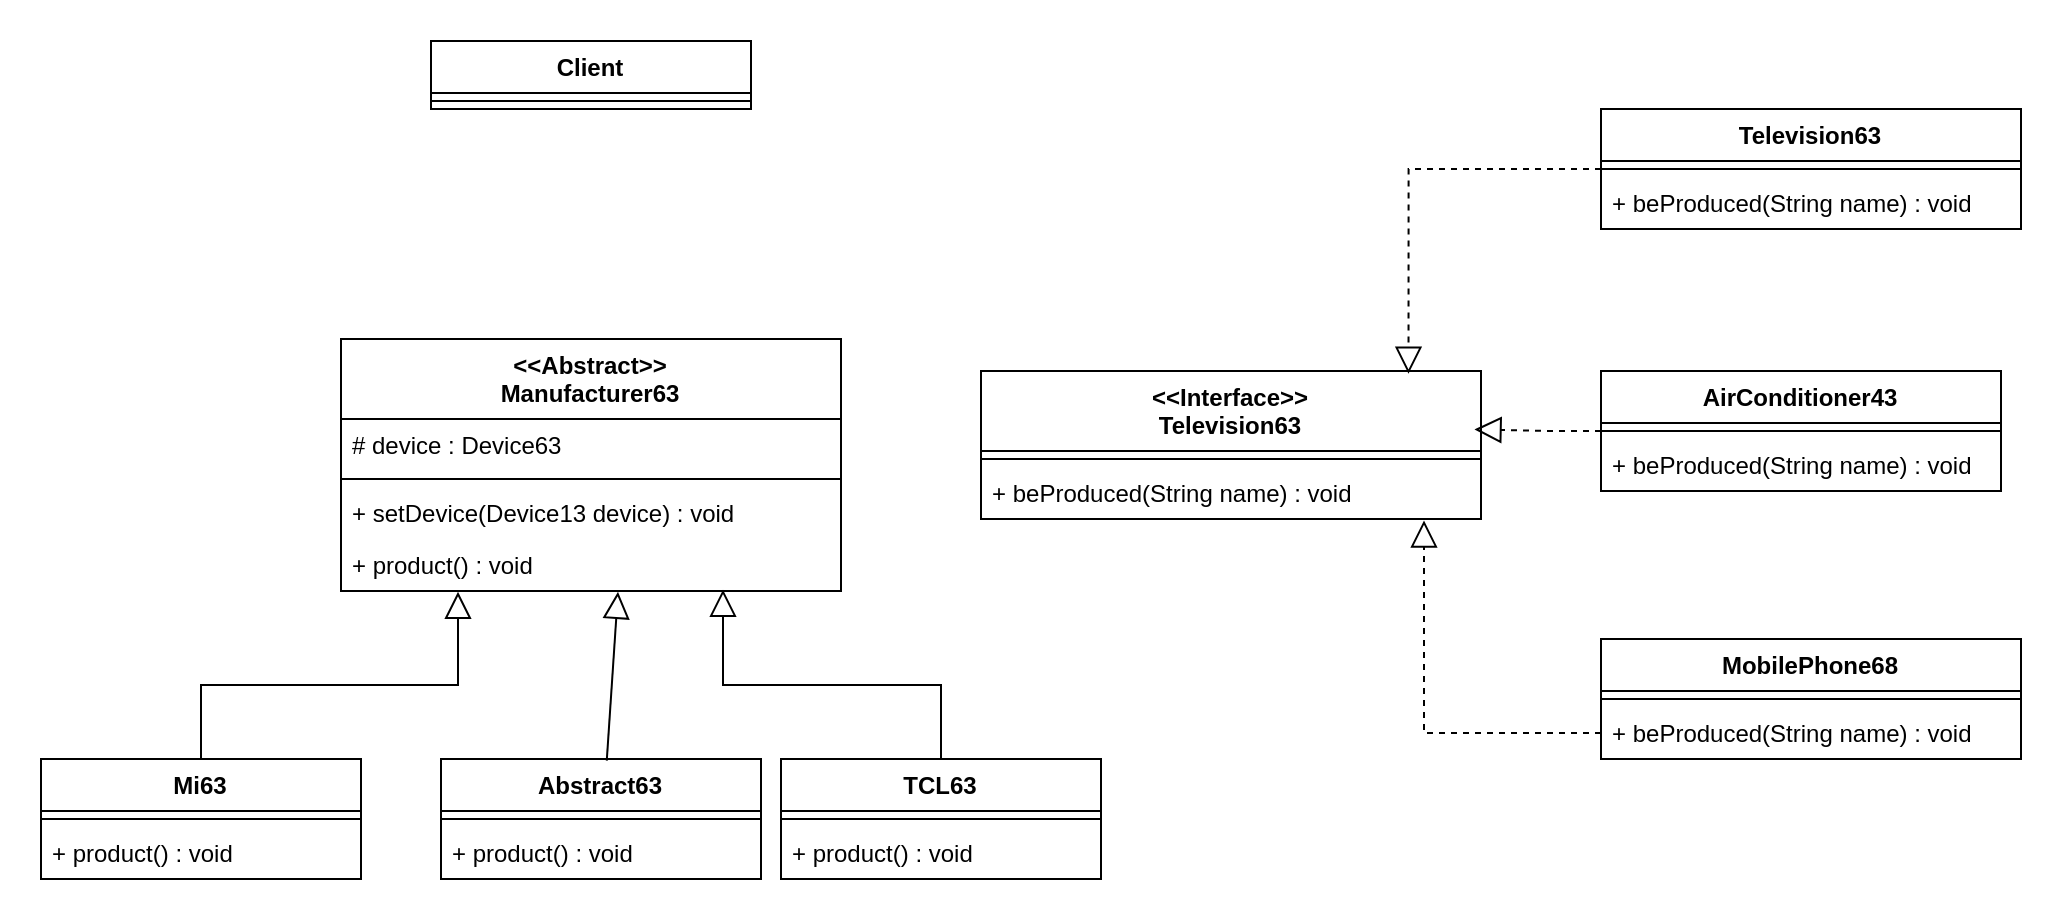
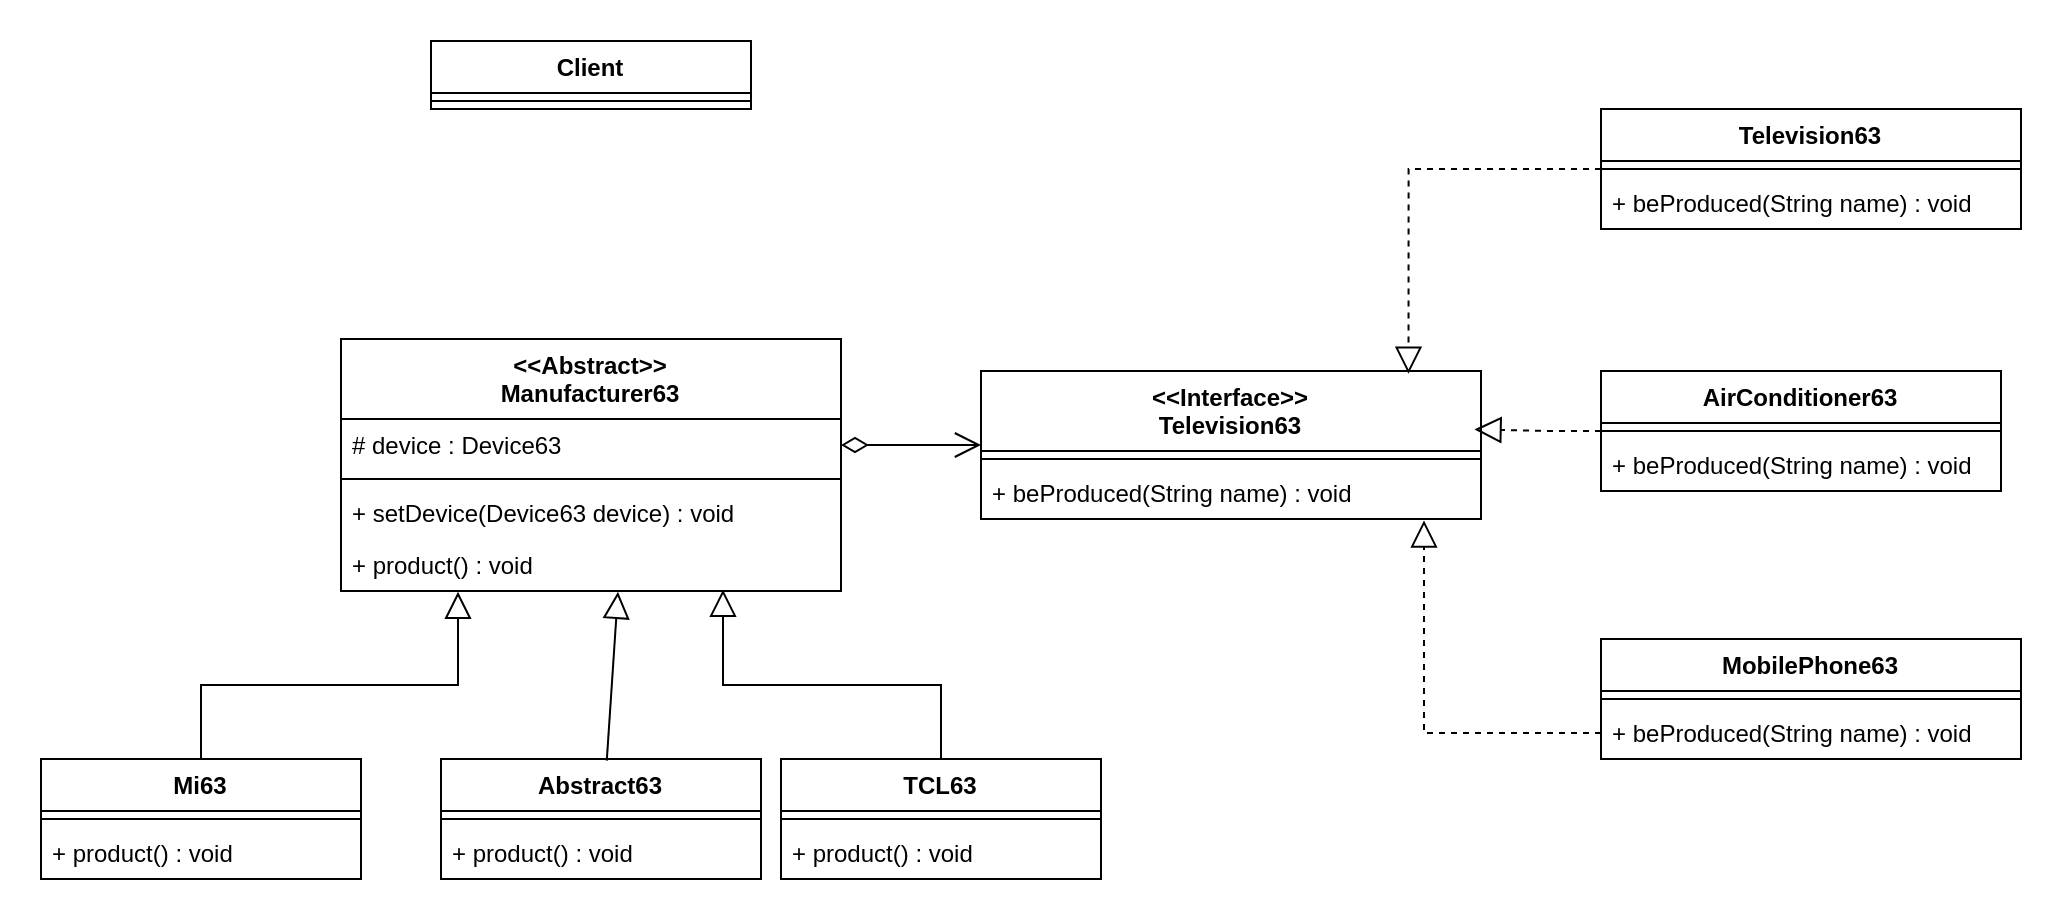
- <mxCell id="13" value="AirConditioner43" style="swimlane;fontStyle=1;align=center;verticalAlign=top;childLayout=stackLayout;horizontal=1;startSize=26;horizontalStack=0;resizeParent=1;resizeParentMax=0;resizeLast=0;collapsible=1;marginBottom=0;whiteSpace=wrap;html=1;" vertex="1" parent="1"><mxGeometry x="800" y="185" width="200" height="60" as="geometry" /></mxCell>
+ <mxCell id="13" value="AirConditioner63" style="swimlane;fontStyle=1;align=center;verticalAlign=top;childLayout=stackLayout;horizontal=1;startSize=26;horizontalStack=0;resizeParent=1;resizeParentMax=0;resizeLast=0;collapsible=1;marginBottom=0;whiteSpace=wrap;html=1;" vertex="1" parent="1"><mxGeometry x="800" y="185" width="200" height="60" as="geometry" /></mxCell>
+ <mxCell id="31" style="edgeStyle=orthogonalEdgeStyle;rounded=0;orthogonalLoop=1;jettySize=auto;html=1;exitX=1;exitY=0.5;exitDx=0;exitDy=0;entryX=0;entryY=0.5;entryDx=0;entryDy=0;endArrow=open;endFill=0;endSize=11;startSize=11;startArrow=diamondThin;startFill=0;" edge="1" parent="1" source="6" target="2"><mxGeometry relative="1" as="geometry" /></mxCell>
- <mxCell id="8" value="+ setDevice(Device13 device) : void" style="text;strokeColor=none;fillColor=none;align=left;verticalAlign=top;spacingLeft=4;spacingRight=4;overflow=hidden;rotatable=0;points=[[0,0.5],[1,0.5]];portConstraint=eastwest;whiteSpace=wrap;html=1;" vertex="1" parent="5"><mxGeometry y="74" width="250" height="26" as="geometry" /></mxCell>
+ <mxCell id="8" value="+ setDevice(Device63 device) : void" style="text;strokeColor=none;fillColor=none;align=left;verticalAlign=top;spacingLeft=4;spacingRight=4;overflow=hidden;rotatable=0;points=[[0,0.5],[1,0.5]];portConstraint=eastwest;whiteSpace=wrap;html=1;" vertex="1" parent="5"><mxGeometry y="74" width="250" height="26" as="geometry" /></mxCell>
- <mxCell id="25" value="MobilePhone68" style="swimlane;fontStyle=1;align=center;verticalAlign=top;childLayout=stackLayout;horizontal=1;startSize=26;horizontalStack=0;resizeParent=1;resizeParentMax=0;resizeLast=0;collapsible=1;marginBottom=0;whiteSpace=wrap;html=1;" vertex="1" parent="1"><mxGeometry x="800" y="319" width="210" height="60" as="geometry" /></mxCell>
+ <mxCell id="25" value="MobilePhone63" style="swimlane;fontStyle=1;align=center;verticalAlign=top;childLayout=stackLayout;horizontal=1;startSize=26;horizontalStack=0;resizeParent=1;resizeParentMax=0;resizeLast=0;collapsible=1;marginBottom=0;whiteSpace=wrap;html=1;" vertex="1" parent="1"><mxGeometry x="800" y="319" width="210" height="60" as="geometry" /></mxCell>
